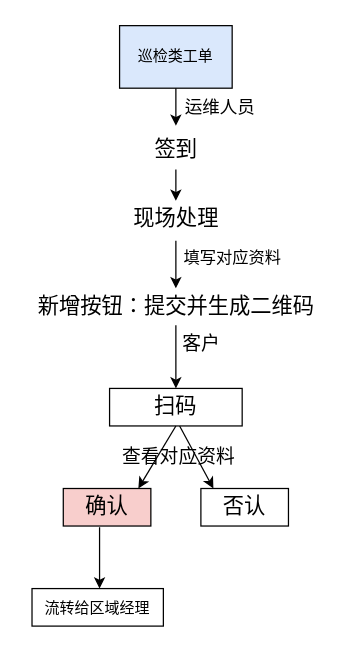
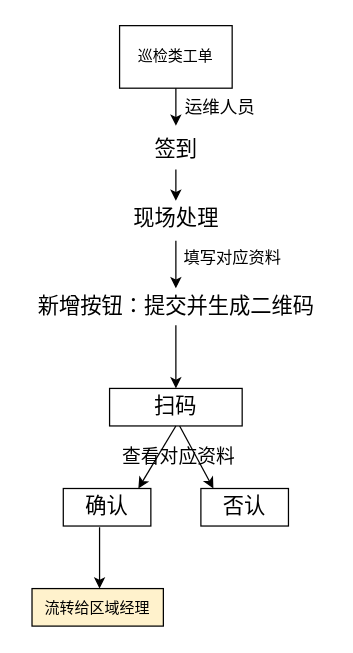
- <mxCell id="2" value="巡检类工单" style="rounded=0;whiteSpace=wrap;html=1;fillColor=#dae8fc;" parent="1" vertex="1"><mxGeometry x="95" y="20" width="90" height="50" as="geometry" /></mxCell>
+ <mxCell id="2" value="巡检类工单" style="rounded=0;whiteSpace=wrap;html=1;fillColor=#FFFFFF;" parent="1" vertex="1"><mxGeometry x="95" y="20" width="90" height="50" as="geometry" /></mxCell>
- <mxCell id="12" value="&lt;font style=&quot;font-size: 15px&quot;&gt;客户&lt;/font&gt;" style="text;html=1;align=center;verticalAlign=middle;resizable=0;points=[];autosize=1;fontSize=17;" vertex="1" parent="1"><mxGeometry x="135" y="260" width="50" height="30" as="geometry" /></mxCell>
- <mxCell id="17" value="确认" style="rounded=0;whiteSpace=wrap;html=1;strokeColor=#000000;fillColor=#f8cecc;fontSize=17;" vertex="1" parent="1"><mxGeometry x="50" y="390" width="70" height="30" as="geometry" /></mxCell>
+ <mxCell id="17" value="确认" style="rounded=0;whiteSpace=wrap;html=1;strokeColor=#000000;fillColor=#FFFFFF;fontSize=17;" vertex="1" parent="1"><mxGeometry x="50" y="390" width="70" height="30" as="geometry" /></mxCell>
- <mxCell id="20" value="&lt;font style=&quot;font-size: 12px&quot;&gt;流转给区域经理&lt;/font&gt;" style="rounded=0;whiteSpace=wrap;html=1;strokeColor=#000000;fillColor=#FFFFFF;fontSize=17;" vertex="1" parent="1"><mxGeometry x="25" y="470" width="105" height="30" as="geometry" /></mxCell>
+ <mxCell id="20" value="&lt;font style=&quot;font-size: 12px&quot;&gt;流转给区域经理&lt;/font&gt;" style="rounded=0;whiteSpace=wrap;html=1;strokeColor=#000000;fillColor=#fff2cc;fontSize=17;" vertex="1" parent="1"><mxGeometry x="25" y="470" width="105" height="30" as="geometry" /></mxCell>
